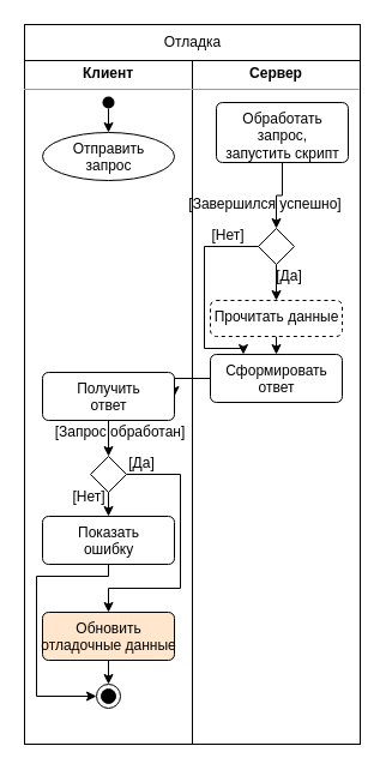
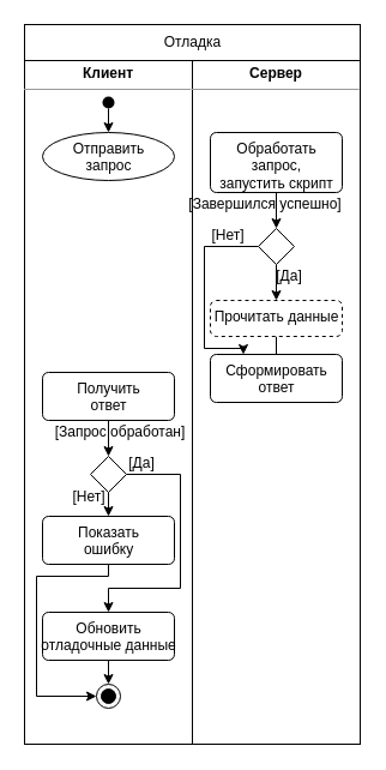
- <mxCell id="9" value="&lt;div&gt;Обработать&lt;/div&gt;&lt;div&gt;запрос,&lt;/div&gt;&lt;div&gt;запустить скрипт&lt;br&gt;&lt;/div&gt;" style="html=1;align=center;verticalAlign=top;rounded=1;absoluteArcSize=1;arcSize=10;dashed=0;" vertex="1" parent="1"><mxGeometry x="180" y="85" width="110" height="50" as="geometry" /></mxCell>
+ <mxCell id="9" value="&lt;div&gt;Обработать&lt;/div&gt;&lt;div&gt;запрос,&lt;/div&gt;&lt;div&gt;запустить скрипт&lt;br&gt;&lt;/div&gt;" style="html=1;align=center;verticalAlign=top;rounded=1;absoluteArcSize=1;arcSize=10;dashed=0;" vertex="1" parent="1"><mxGeometry x="175" y="110" width="110" height="50" as="geometry" /></mxCell>
- <mxCell id="14" style="edgeStyle=orthogonalEdgeStyle;rounded=0;orthogonalLoop=1;jettySize=auto;html=1;exitX=0.5;exitY=1;exitDx=0;exitDy=0;entryX=0.5;entryY=0;entryDx=0;entryDy=0;" edge="1" parent="1" source="15" target="18"><mxGeometry relative="1" as="geometry" /></mxCell>
+ <mxCell id="14" style="edgeStyle=orthogonalEdgeStyle;rounded=0;orthogonalLoop=1;jettySize=auto;html=1;exitX=0.5;exitY=1;exitDx=0;exitDy=0;entryX=0.5;entryY=0;entryDx=0;entryDy=0;endArrow=none;" edge="1" parent="1" source="15" target="18"><mxGeometry relative="1" as="geometry" /></mxCell>
- <mxCell id="17" style="edgeStyle=orthogonalEdgeStyle;rounded=0;orthogonalLoop=1;jettySize=auto;html=1;exitX=0;exitY=0.5;exitDx=0;exitDy=0;entryX=1;entryY=0.5;entryDx=0;entryDy=0;" edge="1" parent="1" source="18" target="20"><mxGeometry relative="1" as="geometry" /></mxCell>
- <mxCell id="29" value="&lt;div&gt;Обновить&lt;/div&gt;&lt;div&gt;отладочные данные&lt;br&gt;&lt;/div&gt;" style="html=1;align=center;verticalAlign=top;rounded=1;absoluteArcSize=1;arcSize=10;dashed=0;fillColor=#ffe6cc;" vertex="1" parent="1"><mxGeometry x="35" y="510" width="110" height="40" as="geometry" /></mxCell>
+ <mxCell id="29" value="&lt;div&gt;Обновить&lt;/div&gt;&lt;div&gt;отладочные данные&lt;br&gt;&lt;/div&gt;" style="html=1;align=center;verticalAlign=top;rounded=1;absoluteArcSize=1;arcSize=10;dashed=0;" vertex="1" parent="1"><mxGeometry x="35" y="510" width="110" height="40" as="geometry" /></mxCell>
